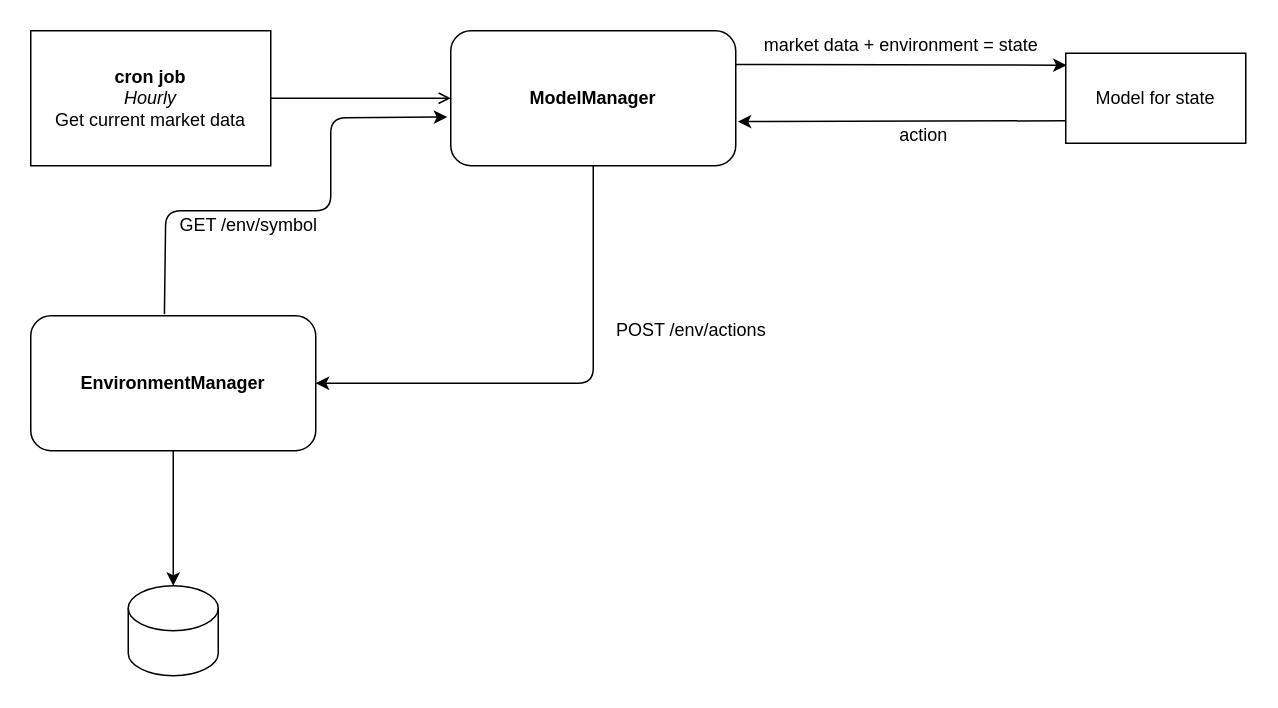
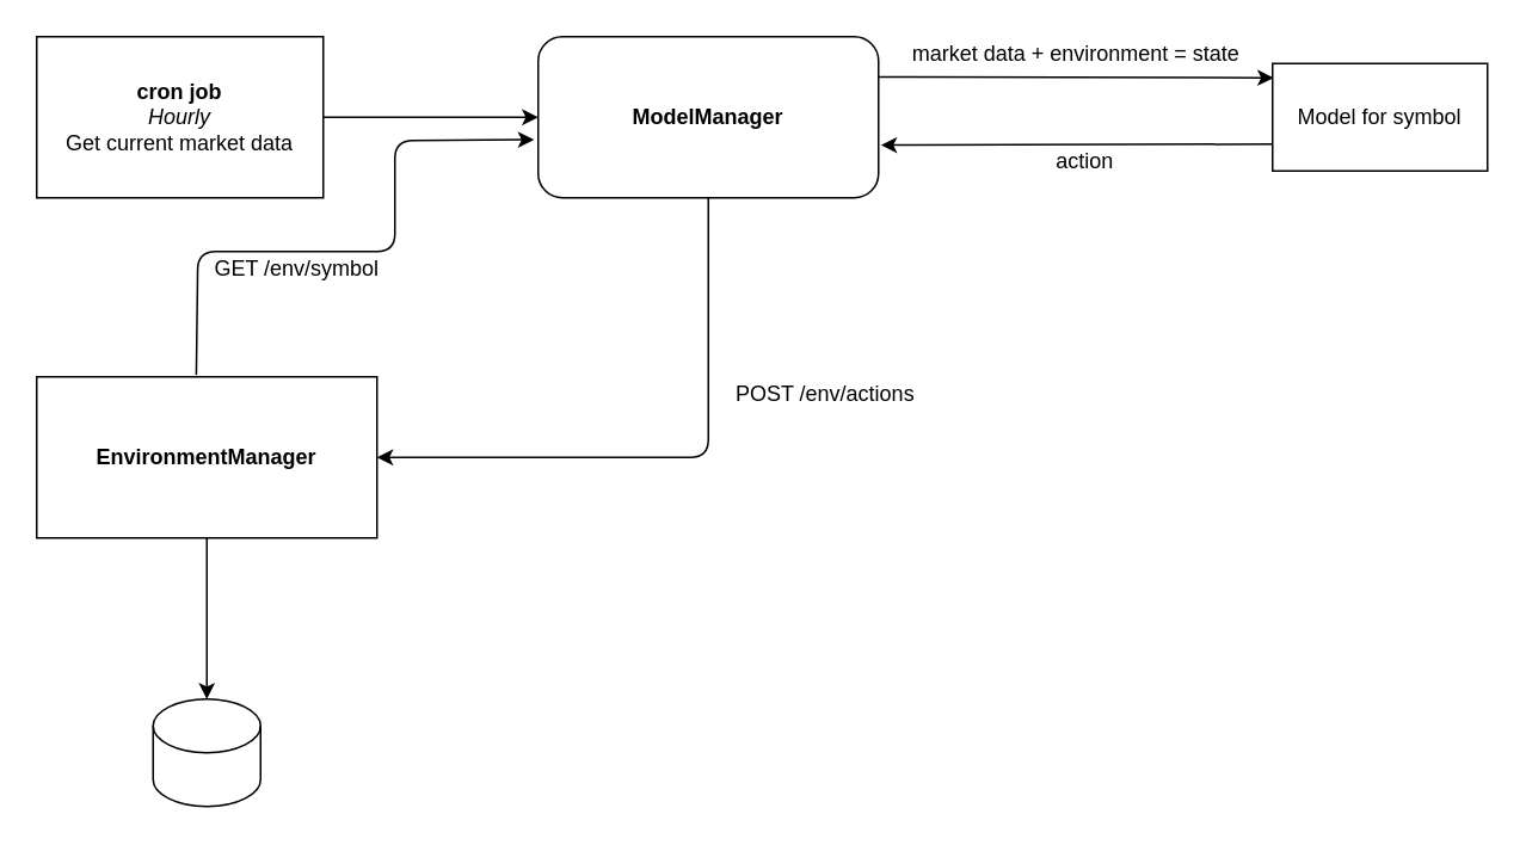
- <mxCell id="2" style="edgeStyle=none;html=1;entryX=0;entryY=0.5;entryDx=0;entryDy=0;endArrow=open;" edge="1" parent="1" source="3" target="6"><mxGeometry relative="1" as="geometry" /></mxCell>
+ <mxCell id="2" style="edgeStyle=none;html=1;entryX=0;entryY=0.5;entryDx=0;entryDy=0;" edge="1" parent="1" source="3" target="6"><mxGeometry relative="1" as="geometry" /></mxCell>
- <mxCell id="8" value="Model for state" style="whiteSpace=wrap;html=1;" vertex="1" parent="1"><mxGeometry x="710" y="35" width="120" height="60" as="geometry" /></mxCell>
+ <mxCell id="8" value="Model for symbol" style="whiteSpace=wrap;html=1;" vertex="1" parent="1"><mxGeometry x="710" y="35" width="120" height="60" as="geometry" /></mxCell>
- <mxCell id="10" value="action" style="text;html=1;align=center;verticalAlign=middle;resizable=0;points=[];autosize=1;strokeColor=none;" vertex="1" parent="1"><mxGeometry x="590" y="80" width="50" height="20" as="geometry" /></mxCell>
+ <mxCell id="10" value="action" style="text;html=1;align=center;verticalAlign=middle;resizable=0;points=[];autosize=1;strokeColor=none;" vertex="1" parent="1"><mxGeometry x="580" y="80" width="50" height="20" as="geometry" /></mxCell>
- <mxCell id="13" value="&lt;b&gt;EnvironmentManager&lt;/b&gt;" style="rounded=1;whiteSpace=wrap;html=1;" vertex="1" parent="1"><mxGeometry x="20" y="210" width="190" height="90" as="geometry" /></mxCell>
+ <mxCell id="13" value="&lt;b&gt;EnvironmentManager&lt;/b&gt;" style="whiteSpace=wrap;html=1;rounded=0;" vertex="1" parent="1"><mxGeometry x="20" y="210" width="190" height="90" as="geometry" /></mxCell>
